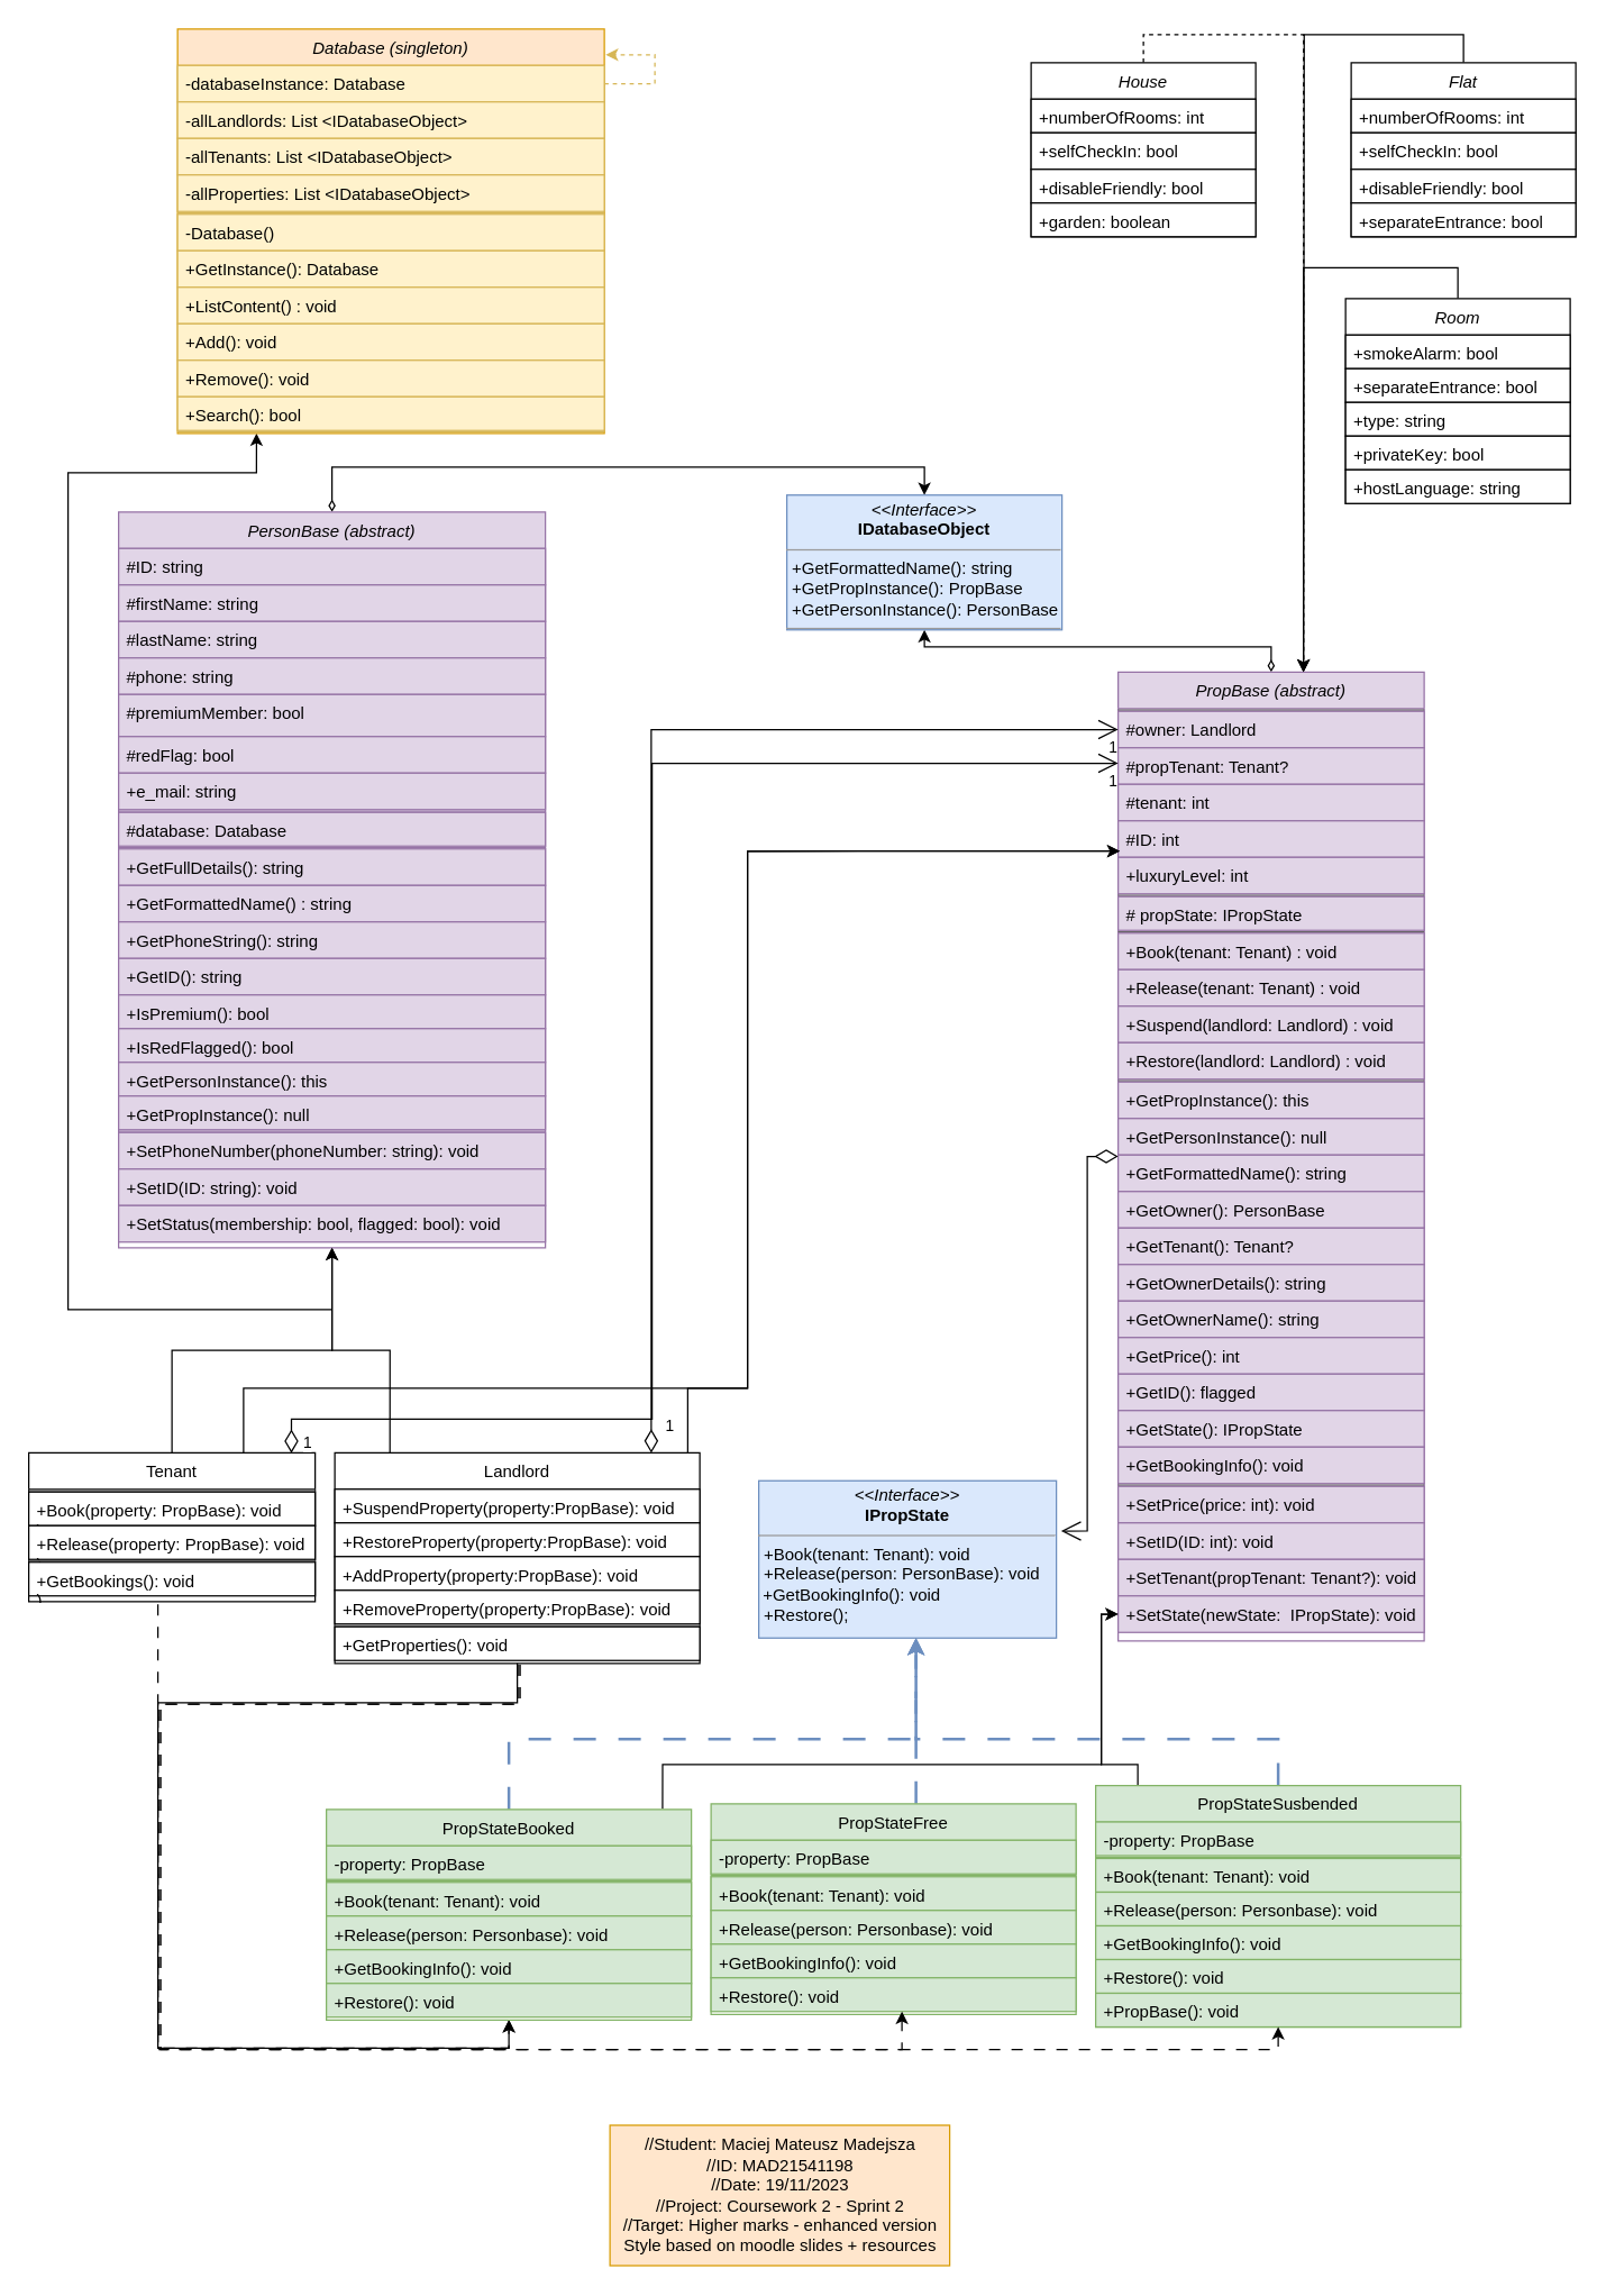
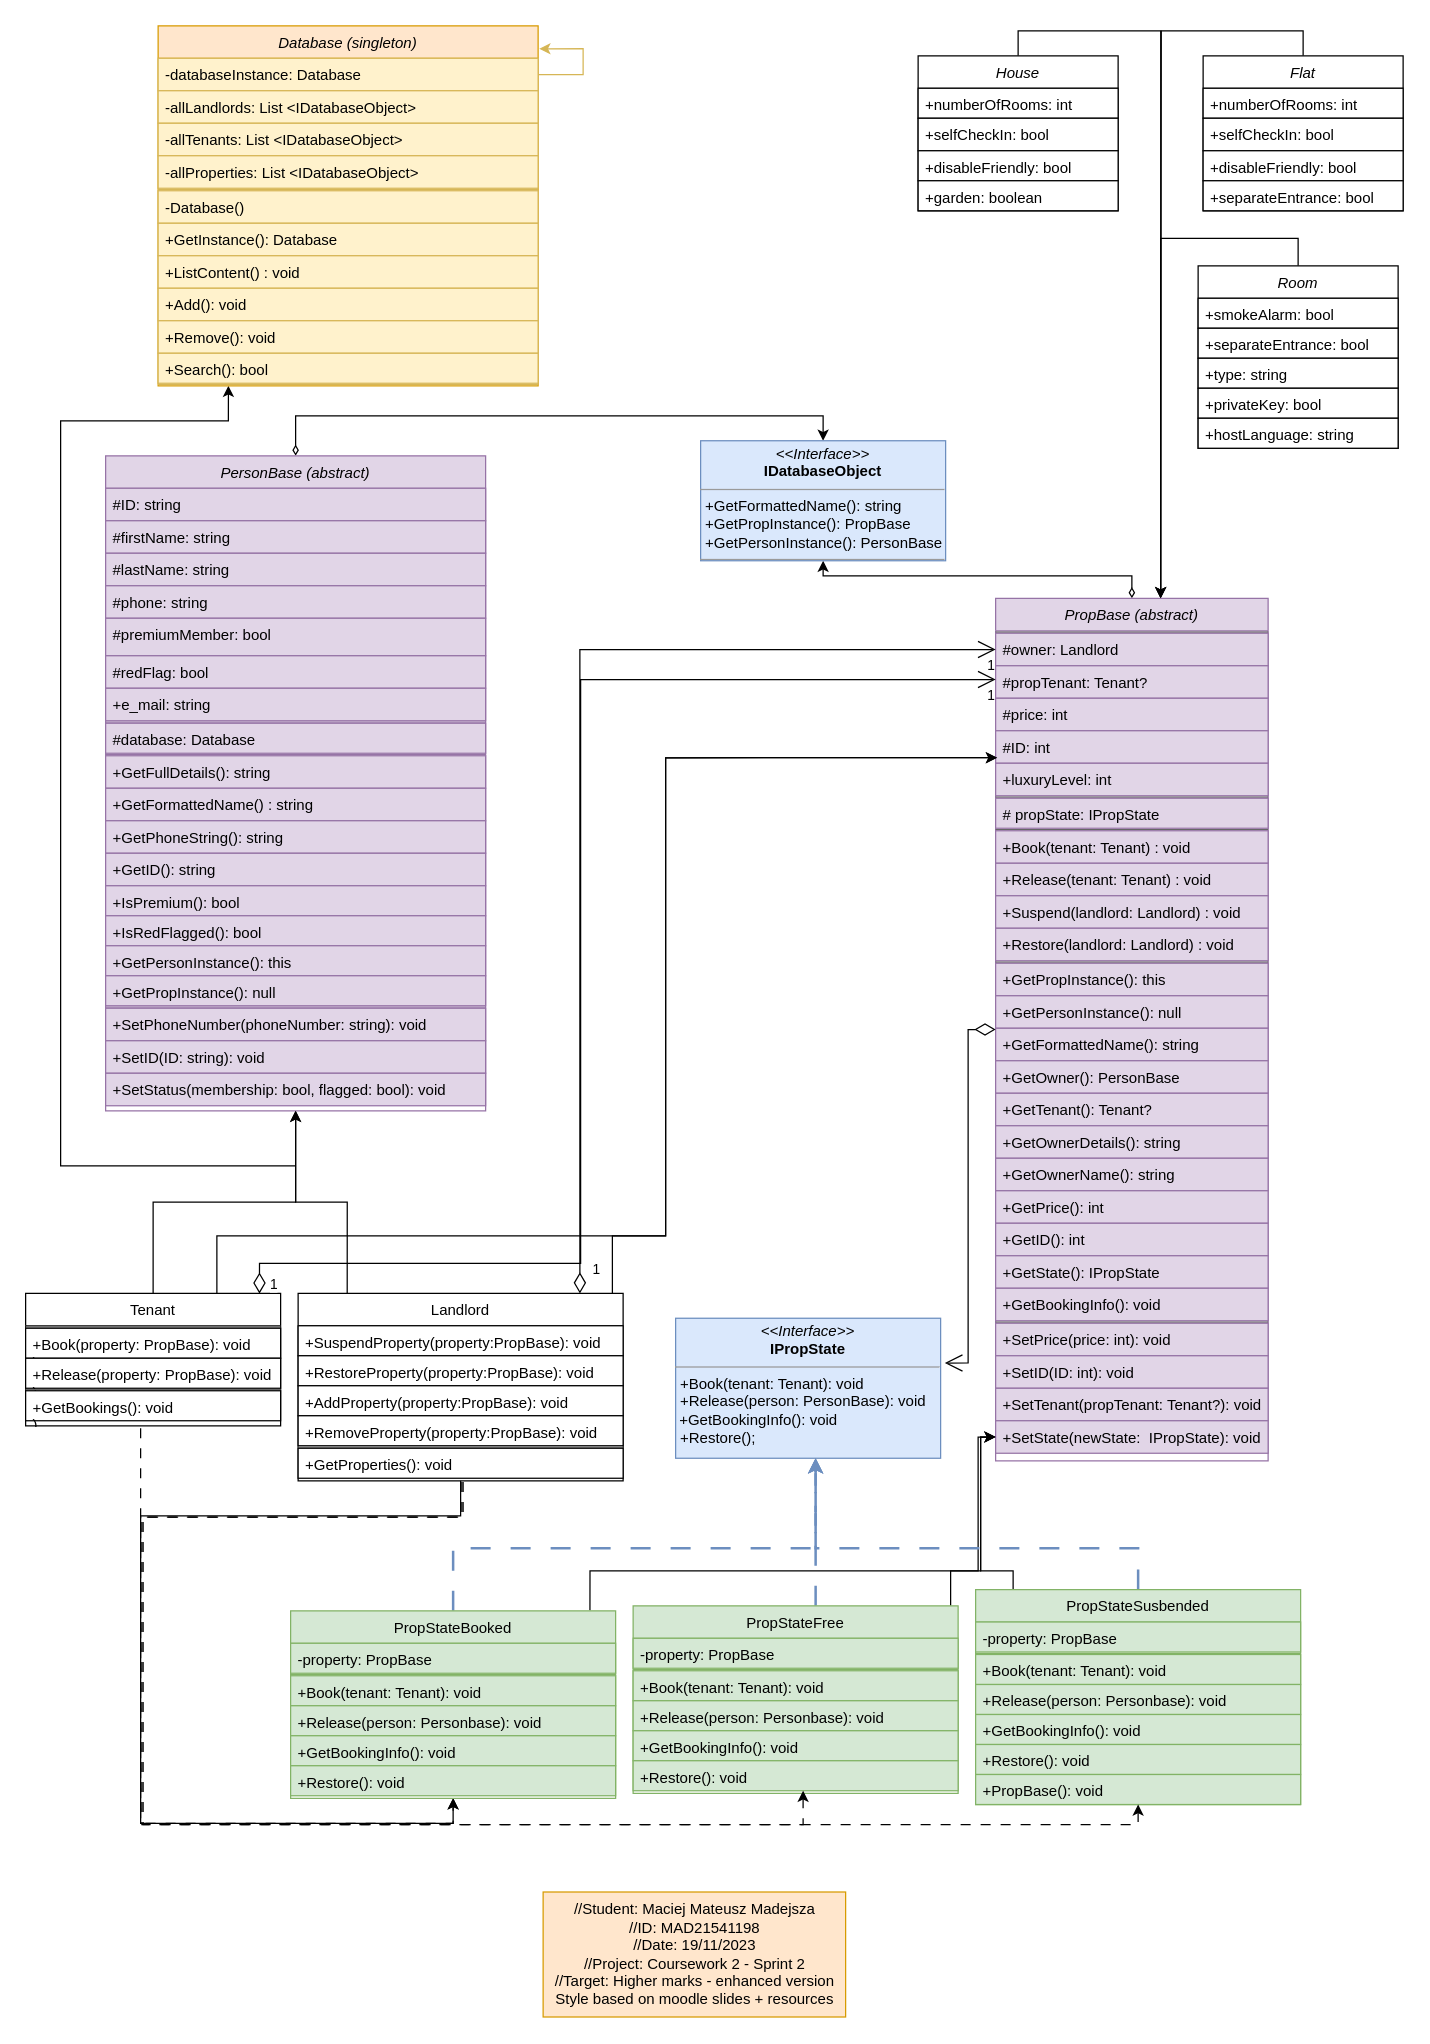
- <mxCell id="2" style="edgeStyle=orthogonalEdgeStyle;rounded=0;orthogonalLoop=1;jettySize=auto;html=1;exitX=0.5;exitY=0;exitDx=0;exitDy=0;entryX=0.606;entryY=0;entryDx=0;entryDy=0;entryPerimeter=0;dashed=1;" parent="1" source="3" target="15" edge="1"><mxGeometry relative="1" as="geometry"><mxPoint x="638" y="1162" as="targetPoint" /></mxGeometry></mxCell>
+ <mxCell id="2" style="edgeStyle=orthogonalEdgeStyle;rounded=0;orthogonalLoop=1;jettySize=auto;html=1;exitX=0.5;exitY=0;exitDx=0;exitDy=0;entryX=0.606;entryY=0;entryDx=0;entryDy=0;entryPerimeter=0;" parent="1" source="3" target="15" edge="1"><mxGeometry relative="1" as="geometry"><mxPoint x="638" y="1162" as="targetPoint" /></mxGeometry></mxCell>
- <mxCell id="149" style="edgeStyle=orthogonalEdgeStyle;rounded=0;orthogonalLoop=1;jettySize=auto;html=1;entryX=1.003;entryY=0.064;entryDx=0;entryDy=0;entryPerimeter=0;exitX=1;exitY=0.5;exitDx=0;exitDy=0;fillColor=#fff2cc;strokeColor=#d6b656;dashed=1;" parent="136" source="137" target="136" edge="1"><mxGeometry relative="1" as="geometry"><Array as="points"><mxPoint x="340" y="39" /><mxPoint x="340" y="18" /></Array></mxGeometry></mxCell>
+ <mxCell id="149" style="edgeStyle=orthogonalEdgeStyle;rounded=0;orthogonalLoop=1;jettySize=auto;html=1;entryX=1.003;entryY=0.064;entryDx=0;entryDy=0;entryPerimeter=0;exitX=1;exitY=0.5;exitDx=0;exitDy=0;fillColor=#fff2cc;strokeColor=#d6b656;" parent="136" source="137" target="136" edge="1"><mxGeometry relative="1" as="geometry"><Array as="points"><mxPoint x="340" y="39" /><mxPoint x="340" y="18" /></Array></mxGeometry></mxCell>
- <mxCell id="19" value="#tenant: int" style="text;align=left;verticalAlign=top;spacingLeft=4;spacingRight=4;overflow=hidden;rotatable=0;points=[[0,0.5],[1,0.5]];portConstraint=eastwest;rounded=0;shadow=0;html=0;fillColor=#e1d5e7;strokeColor=#9673a6;" parent="15" vertex="1"><mxGeometry y="80" width="218" height="26" as="geometry" /></mxCell>
+ <mxCell id="19" value="#price: int" style="text;align=left;verticalAlign=top;spacingLeft=4;spacingRight=4;overflow=hidden;rotatable=0;points=[[0,0.5],[1,0.5]];portConstraint=eastwest;rounded=0;shadow=0;html=0;fillColor=#e1d5e7;strokeColor=#9673a6;" parent="15" vertex="1"><mxGeometry y="80" width="218" height="26" as="geometry" /></mxCell>
- <mxCell id="38" value="+GetID(): flagged" style="text;align=left;verticalAlign=top;spacingLeft=4;spacingRight=4;overflow=hidden;rotatable=0;points=[[0,0.5],[1,0.5]];portConstraint=eastwest;fillColor=#e1d5e7;strokeColor=#9673a6;" parent="15" vertex="1"><mxGeometry y="500" width="218" height="26" as="geometry" /></mxCell>
+ <mxCell id="38" value="+GetID(): int" style="text;align=left;verticalAlign=top;spacingLeft=4;spacingRight=4;overflow=hidden;rotatable=0;points=[[0,0.5],[1,0.5]];portConstraint=eastwest;fillColor=#e1d5e7;strokeColor=#9673a6;" parent="15" vertex="1"><mxGeometry y="500" width="218" height="26" as="geometry" /></mxCell>
+ <mxCell id="113" style="edgeStyle=orthogonalEdgeStyle;rounded=0;orthogonalLoop=1;jettySize=auto;html=1;" parent="1" source="114" target="45" edge="1"><mxGeometry relative="1" as="geometry"><Array as="points"><mxPoint x="760" y="1256" /><mxPoint x="782" y="1256" /><mxPoint x="782" y="1149" /></Array></mxGeometry></mxCell>
